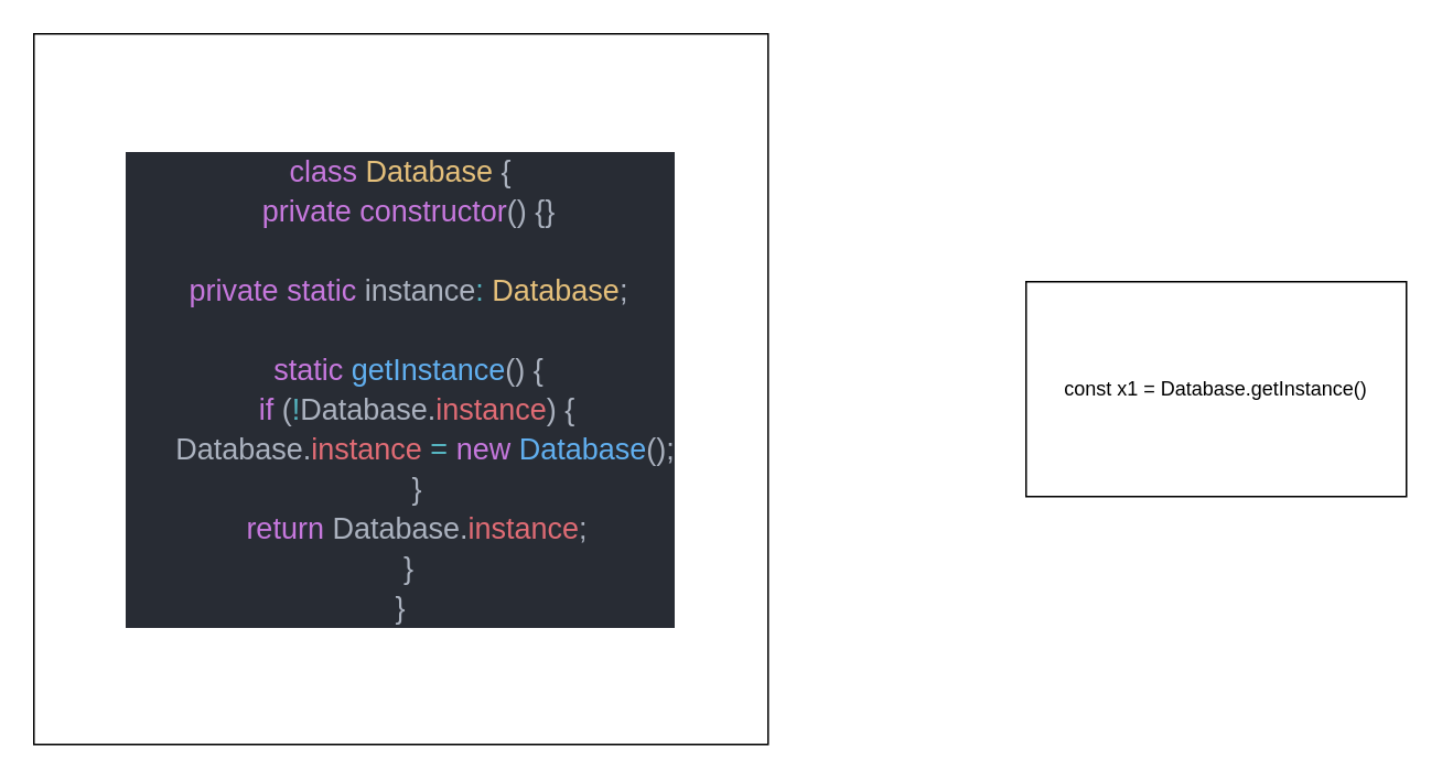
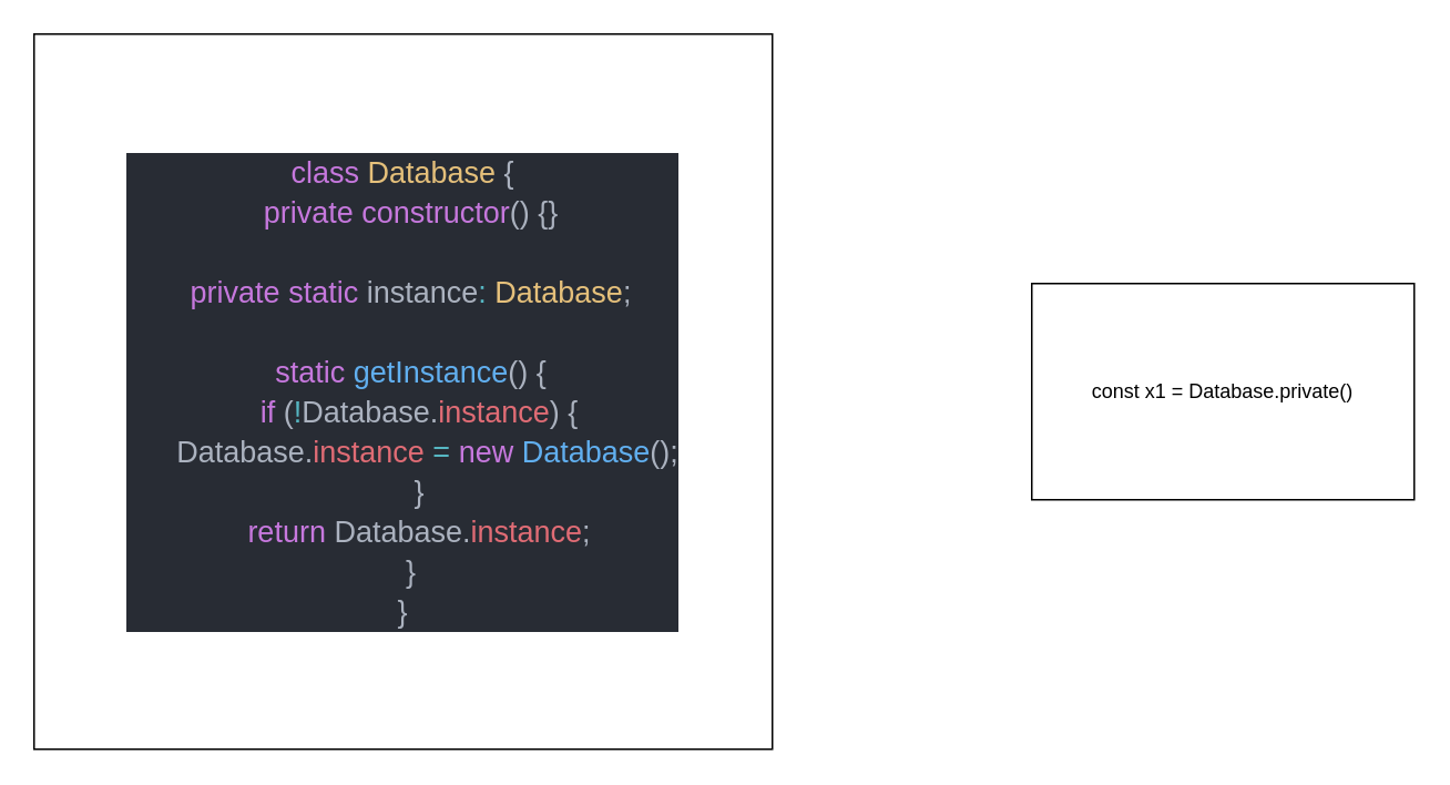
- <mxCell id="3" value="const x1 = Database.getInstance()" style="rounded=0;whiteSpace=wrap;html=1;" vertex="1" parent="1"><mxGeometry x="620" y="170" width="230" height="130" as="geometry" /></mxCell>
+ <mxCell id="3" value="const x1 = Database.private()" style="rounded=0;whiteSpace=wrap;html=1;" vertex="1" parent="1"><mxGeometry x="620" y="170" width="230" height="130" as="geometry" /></mxCell>
